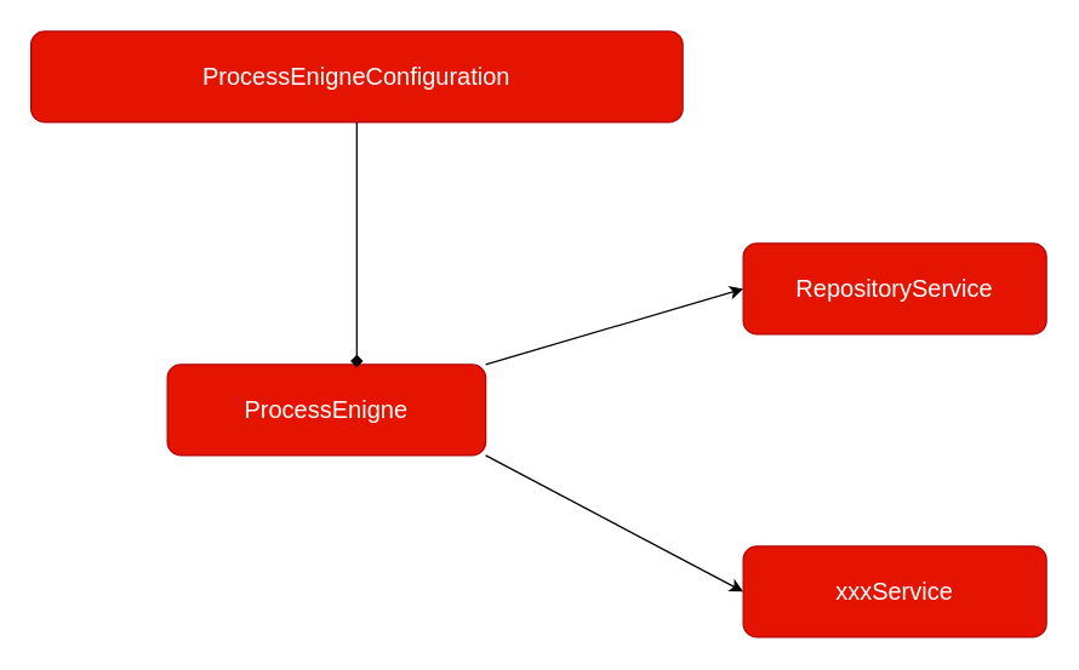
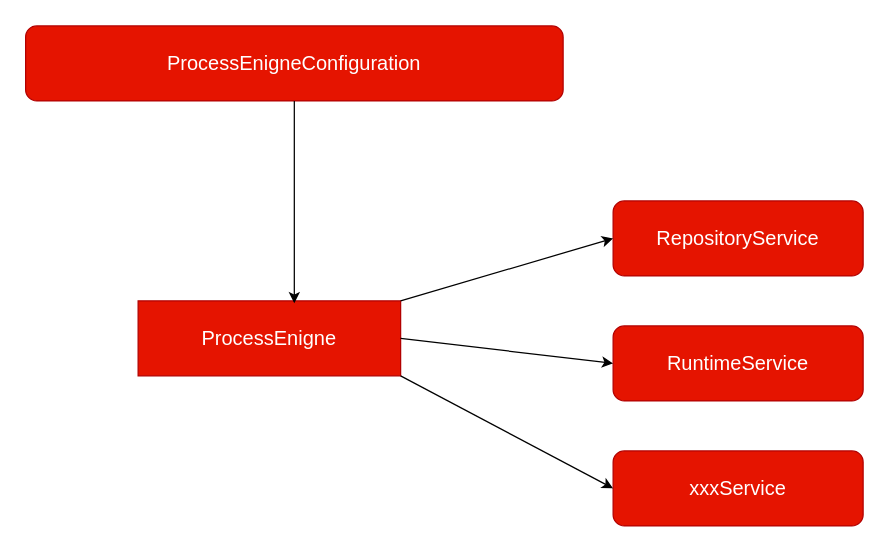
- <mxCell id="10" style="edgeStyle=orthogonalEdgeStyle;rounded=0;orthogonalLoop=1;jettySize=auto;html=1;entryX=0.595;entryY=0.033;entryDx=0;entryDy=0;entryPerimeter=0;endArrow=diamond;" edge="1" parent="1" source="2" target="3"><mxGeometry relative="1" as="geometry" /></mxCell>
+ <mxCell id="10" style="edgeStyle=orthogonalEdgeStyle;rounded=0;orthogonalLoop=1;jettySize=auto;html=1;entryX=0.595;entryY=0.033;entryDx=0;entryDy=0;entryPerimeter=0;" edge="1" parent="1" source="2" target="3"><mxGeometry relative="1" as="geometry" /></mxCell>
- <mxCell id="3" value="&lt;font style=&quot;vertical-align: inherit;&quot; class=&quot;notranslate fyzs-translate-target fyzs-translate-target-wrapper&quot;&gt;&lt;font style=&quot;vertical-align: inherit;&quot; class=&quot;notranslate fyzs-translate-target fyzs-translate-target-box&quot;&gt;&lt;font style=&quot;vertical-align: inherit;&quot; title=&quot;P&quot; class=&quot;notranslate fyzs-translate-target fyzs-translate-target-text&quot;&gt;ProcessEnigne&lt;/font&gt;&lt;/font&gt;&lt;/font&gt;" style="rounded=1;whiteSpace=wrap;html=1;fontSize=16;fillColor=#e51400;fontColor=#ffffff;strokeColor=#B20000;" vertex="1" parent="1"><mxGeometry x="110" y="240" width="210" height="60" as="geometry" /></mxCell>
+ <mxCell id="3" value="&lt;font style=&quot;vertical-align: inherit;&quot; class=&quot;notranslate fyzs-translate-target fyzs-translate-target-wrapper&quot;&gt;&lt;font style=&quot;vertical-align: inherit;&quot; class=&quot;notranslate fyzs-translate-target fyzs-translate-target-box&quot;&gt;&lt;font style=&quot;vertical-align: inherit;&quot; title=&quot;P&quot; class=&quot;notranslate fyzs-translate-target fyzs-translate-target-text&quot;&gt;ProcessEnigne&lt;/font&gt;&lt;/font&gt;&lt;/font&gt;" style="whiteSpace=wrap;html=1;fontSize=16;fillColor=#e51400;fontColor=#ffffff;strokeColor=#B20000;rounded=0;" vertex="1" parent="1"><mxGeometry x="110" y="240" width="210" height="60" as="geometry" /></mxCell>
+ <mxCell id="8" value="" style="endArrow=classic;html=1;rounded=0;exitX=1;exitY=0.5;exitDx=0;exitDy=0;entryX=0;entryY=0.5;entryDx=0;entryDy=0;fontSize=16;" edge="1" parent="1" source="3" target="5"><mxGeometry width="50" height="50" relative="1" as="geometry"><mxPoint x="400" y="300" as="sourcePoint" /><mxPoint x="450" y="250" as="targetPoint" /></mxGeometry></mxCell>
+ <mxCell id="5" value="&lt;font style=&quot;vertical-align: inherit;&quot; class=&quot;notranslate fyzs-translate-target fyzs-translate-target-wrapper&quot;&gt;&lt;font style=&quot;vertical-align: inherit;&quot; class=&quot;notranslate fyzs-translate-target fyzs-translate-target-box&quot;&gt;&lt;font style=&quot;vertical-align: inherit;&quot; title=&quot;R&quot; class=&quot;notranslate fyzs-translate-target fyzs-translate-target-text&quot;&gt;RuntimeService&lt;/font&gt;&lt;/font&gt;&lt;/font&gt;" style="rounded=1;whiteSpace=wrap;html=1;fontSize=16;fillColor=#e51400;fontColor=#ffffff;strokeColor=#B20000;" vertex="1" parent="1"><mxGeometry x="490" y="260" width="200" height="60" as="geometry" /></mxCell>
